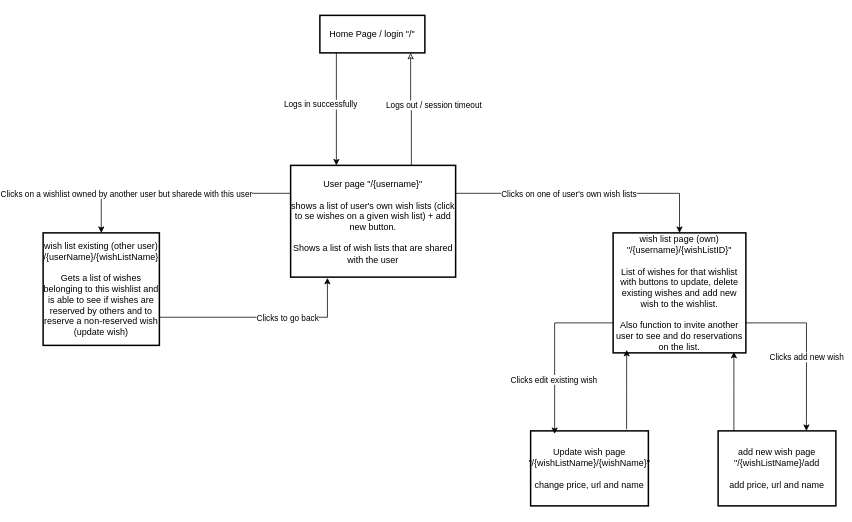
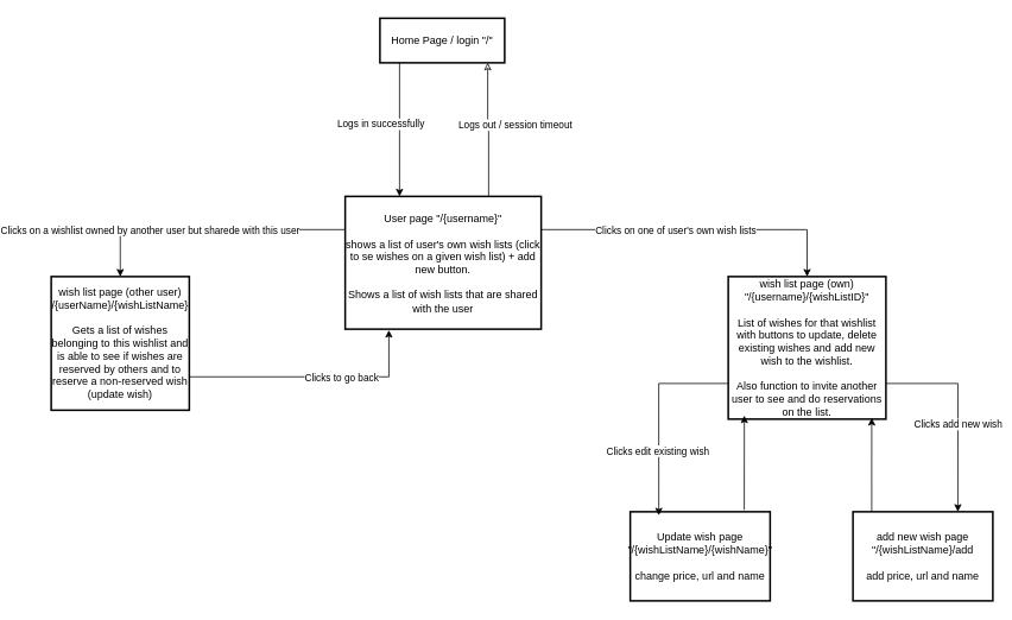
- <mxCell id="8" value="wish list existing (other user)&#10;/{userName}/{wishListName}&#10;&#10;Gets a list of wishes belonging to this wishlist and is able to see if wishes are reserved by others and to reserve a non-reserved wish (update wish)" style="whiteSpace=wrap;strokeWidth=2;" parent="1" vertex="1"><mxGeometry x="20" y="310" width="155" height="150" as="geometry" /></mxCell>
+ <mxCell id="8" value="wish list page (other user)&#10;/{userName}/{wishListName}&#10;&#10;Gets a list of wishes belonging to this wishlist and is able to see if wishes are reserved by others and to reserve a non-reserved wish (update wish)" style="whiteSpace=wrap;strokeWidth=2;" parent="1" vertex="1"><mxGeometry x="20" y="310" width="155" height="150" as="geometry" /></mxCell>
